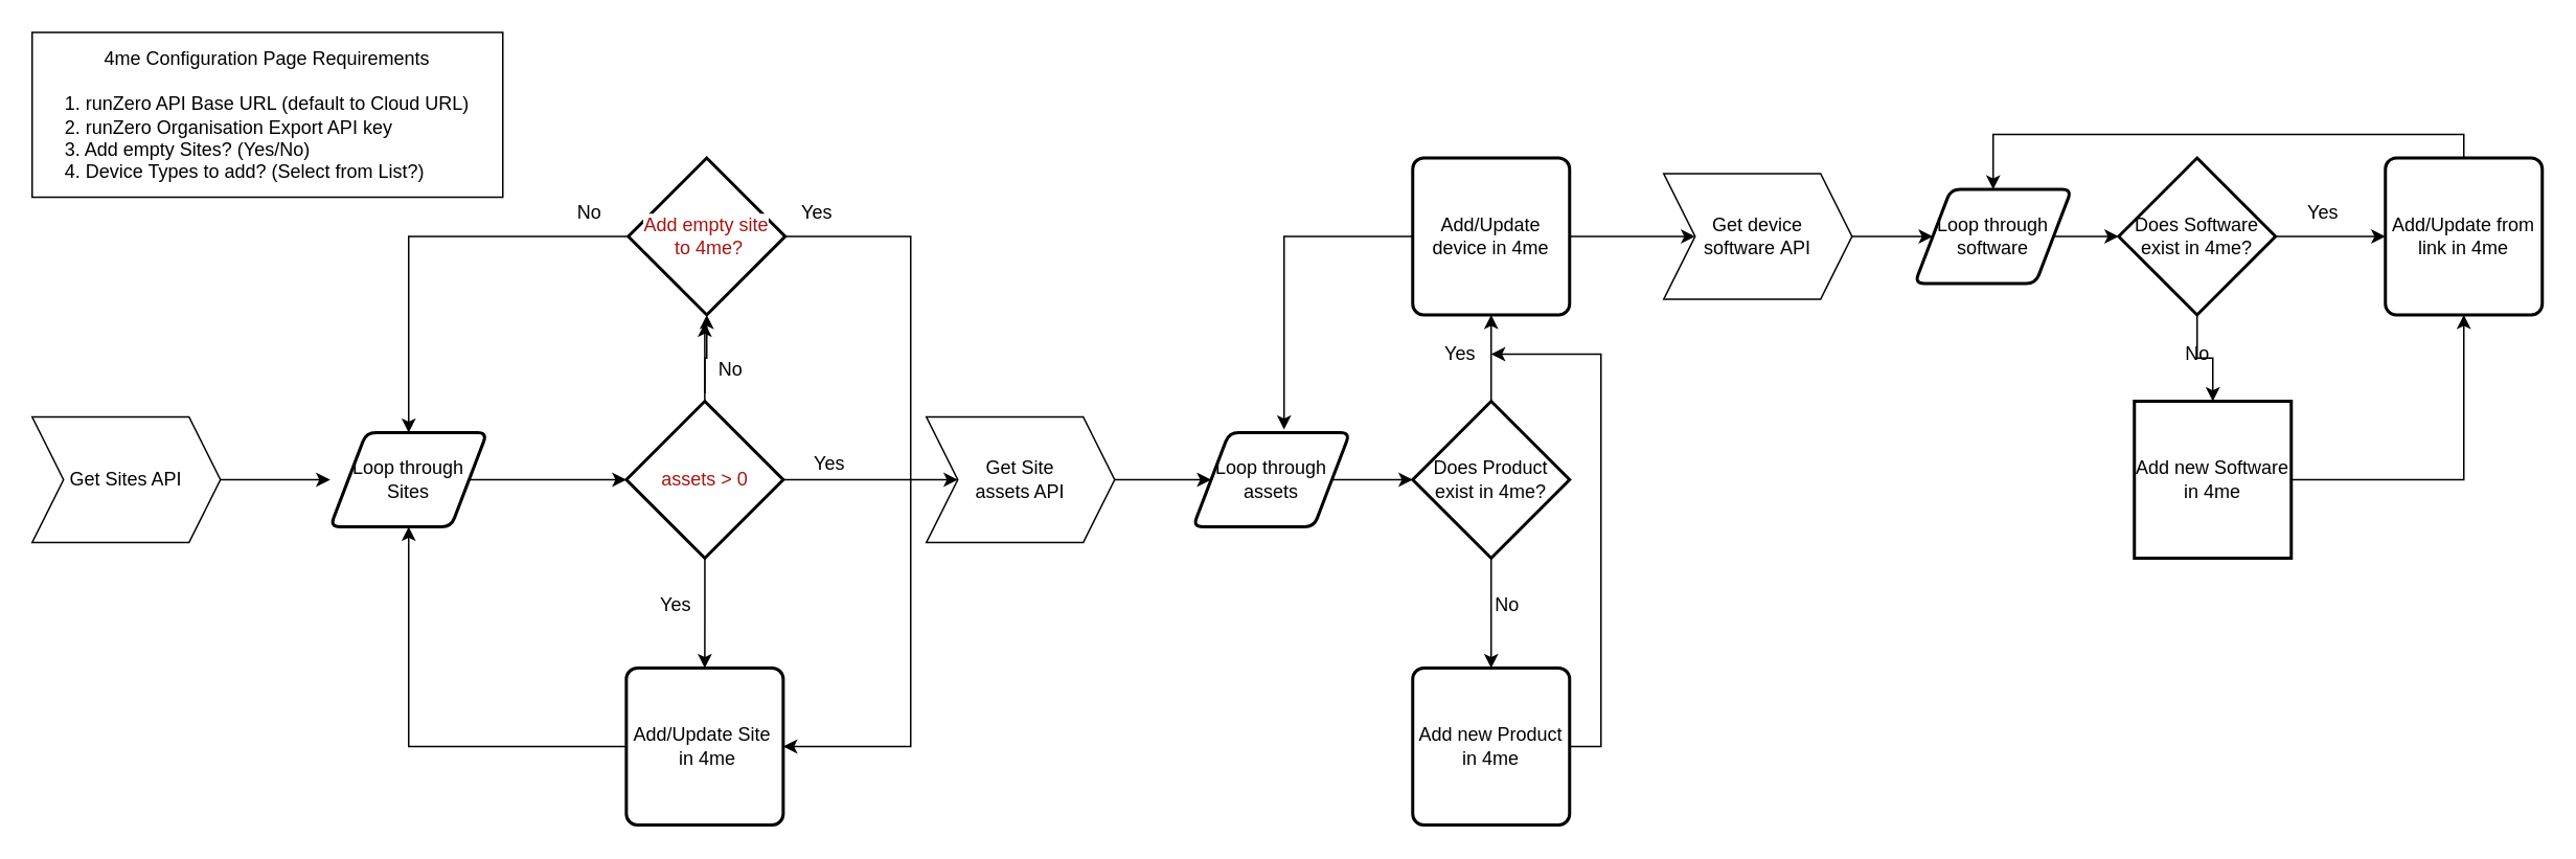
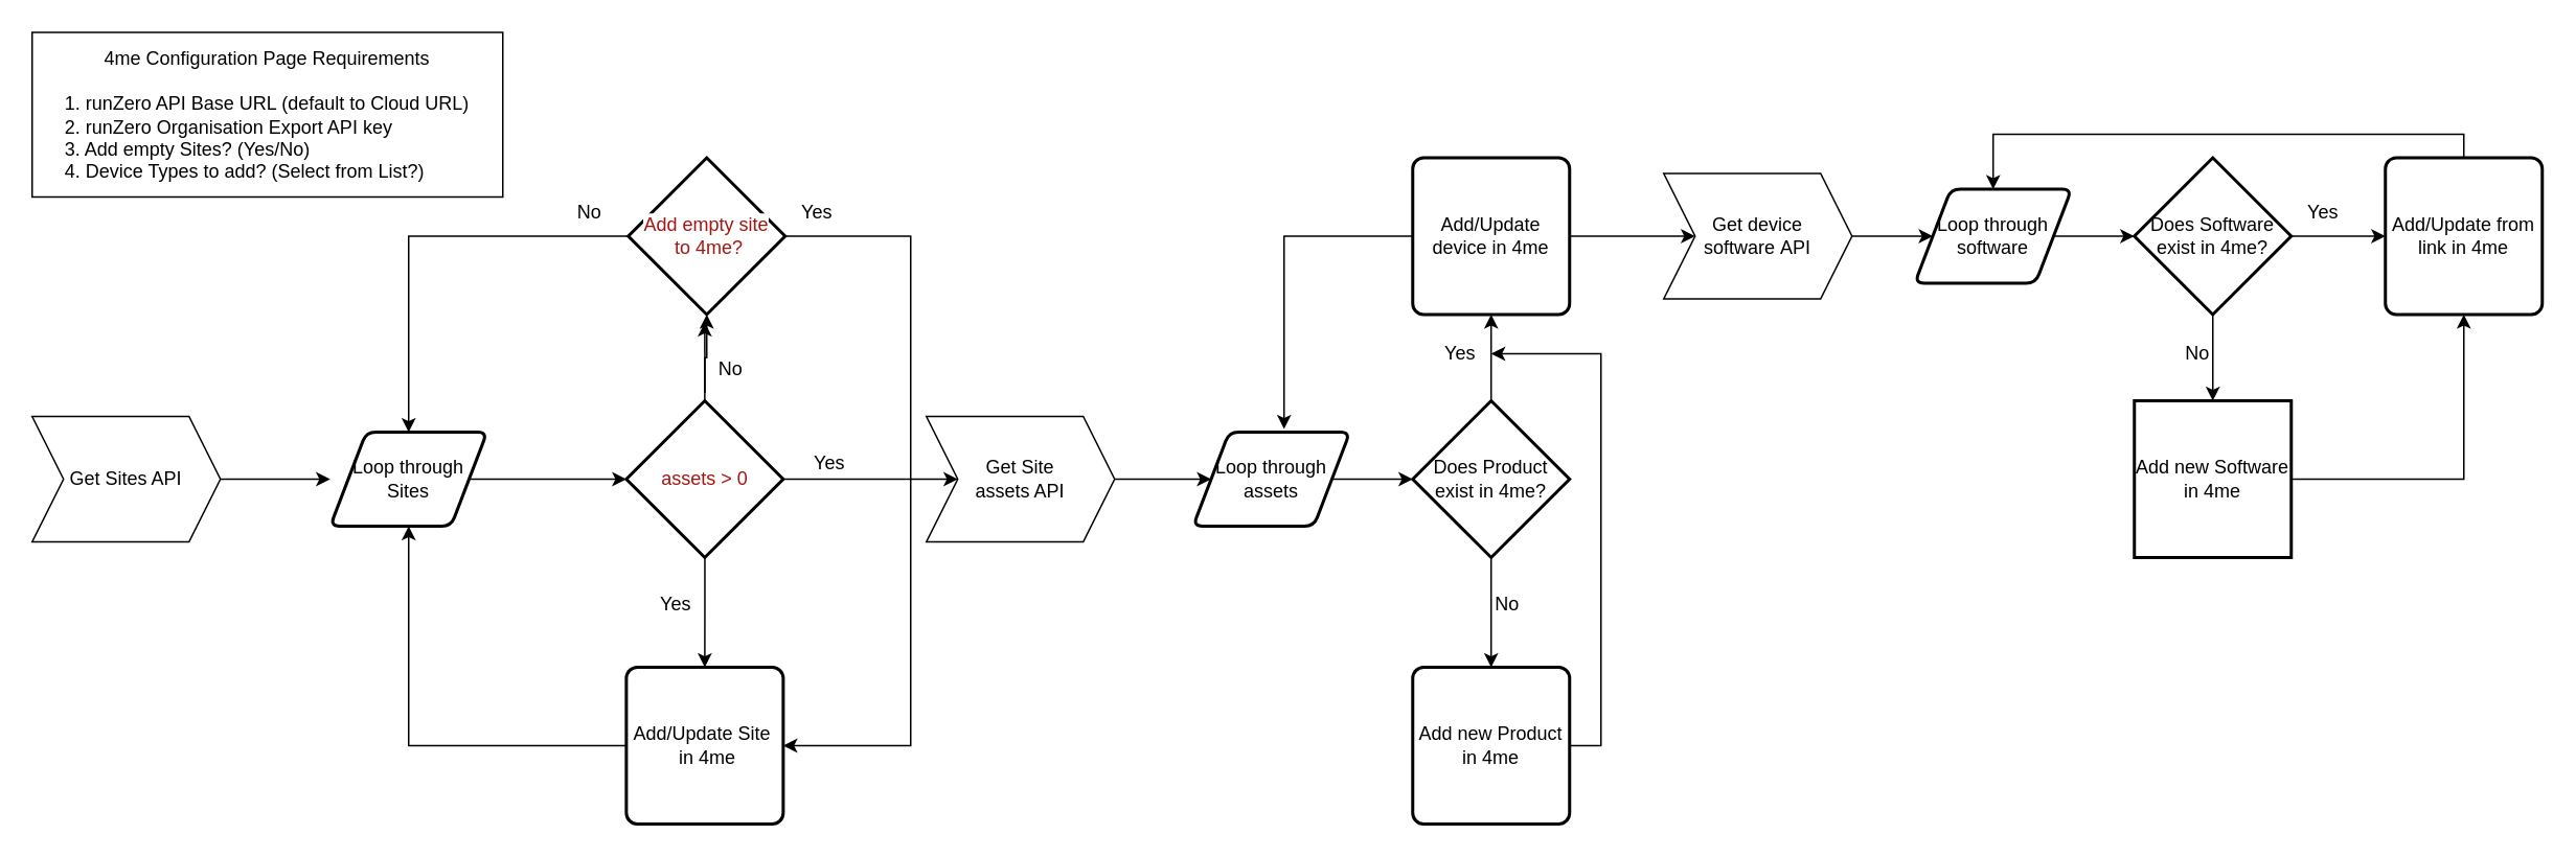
- <mxCell id="41" value="Does Software exist in 4me?" style="strokeWidth=2;html=1;shape=mxgraph.flowchart.decision;whiteSpace=wrap;" vertex="1" parent="1"><mxGeometry x="1350" y="100" width="100" height="100" as="geometry" /></mxCell>
+ <mxCell id="41" value="Does Software exist in 4me?" style="strokeWidth=2;html=1;shape=mxgraph.flowchart.decision;whiteSpace=wrap;" vertex="1" parent="1"><mxGeometry x="1360" y="100" width="100" height="100" as="geometry" /></mxCell>
